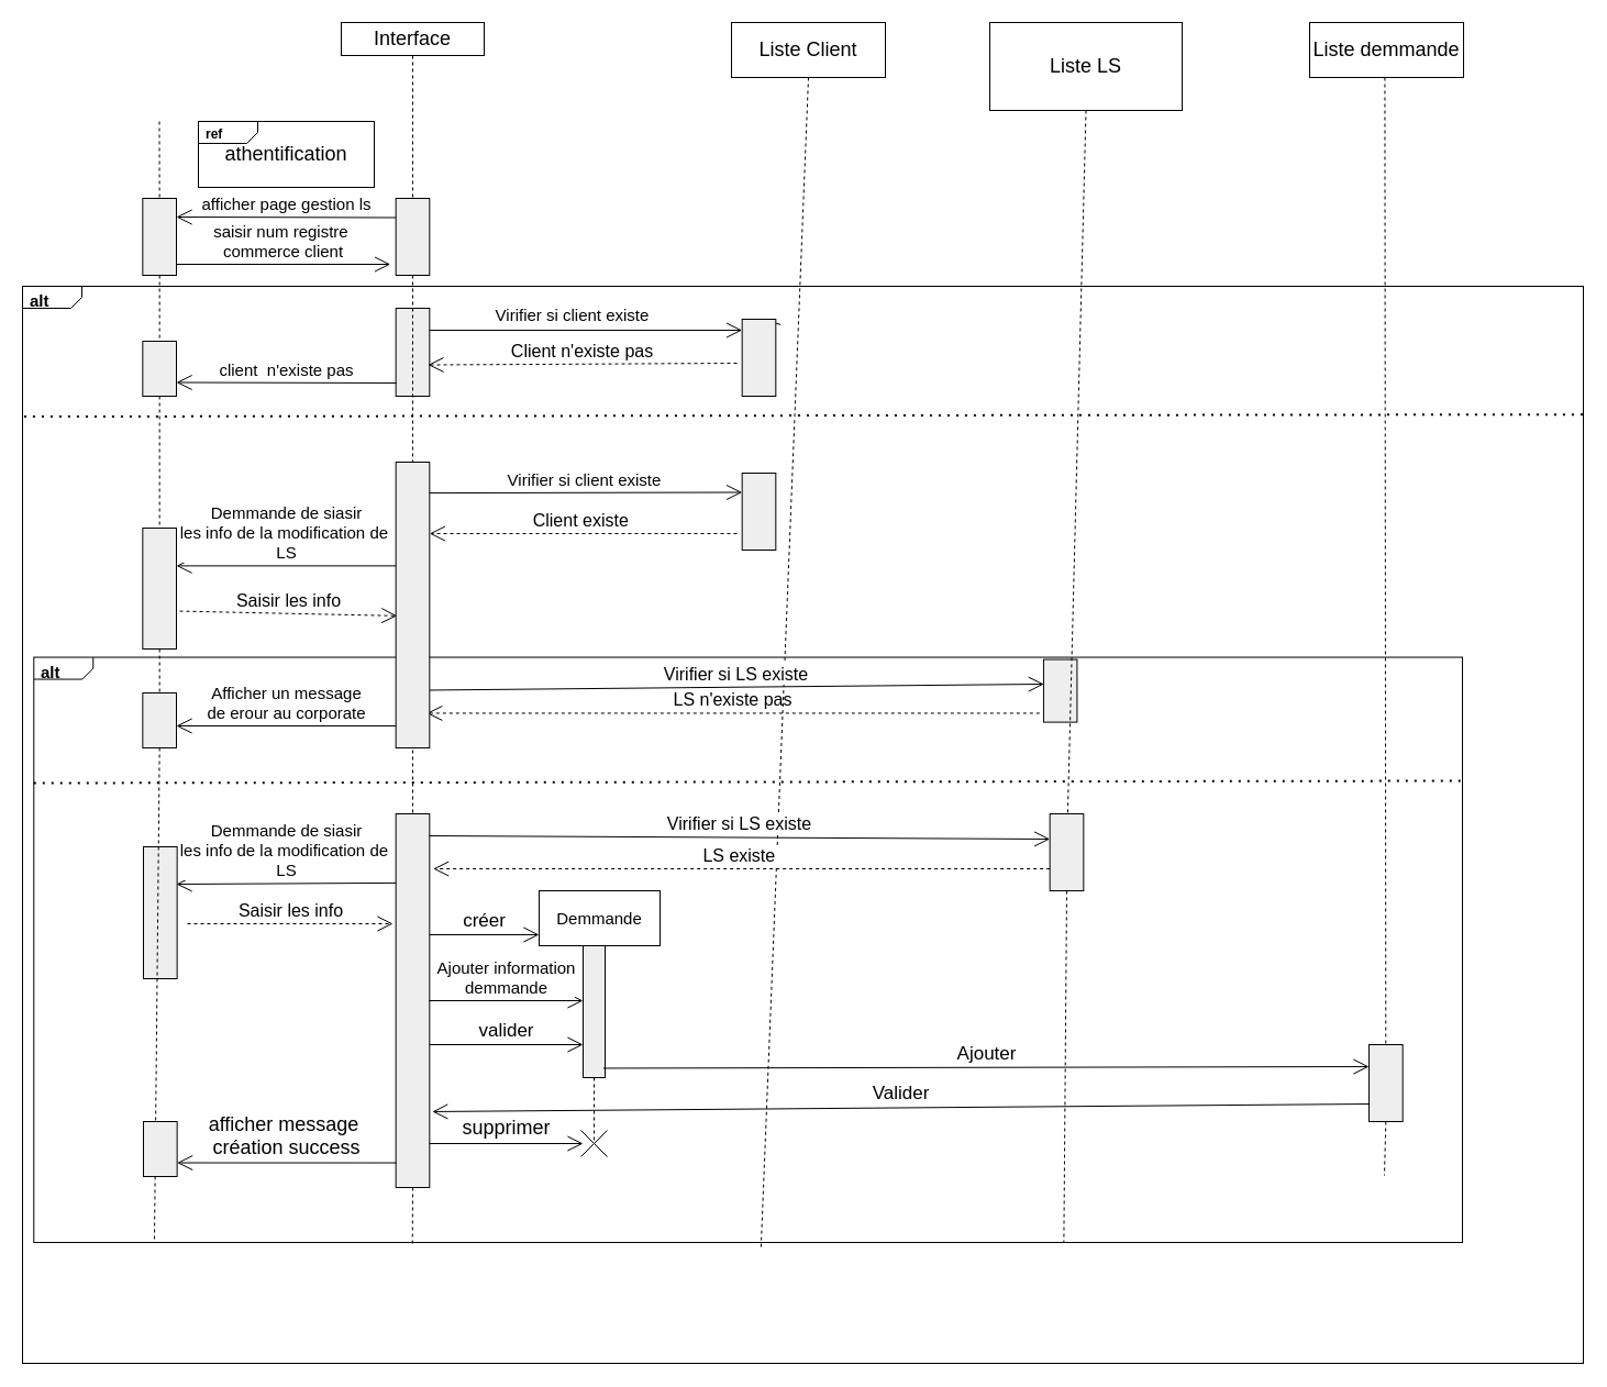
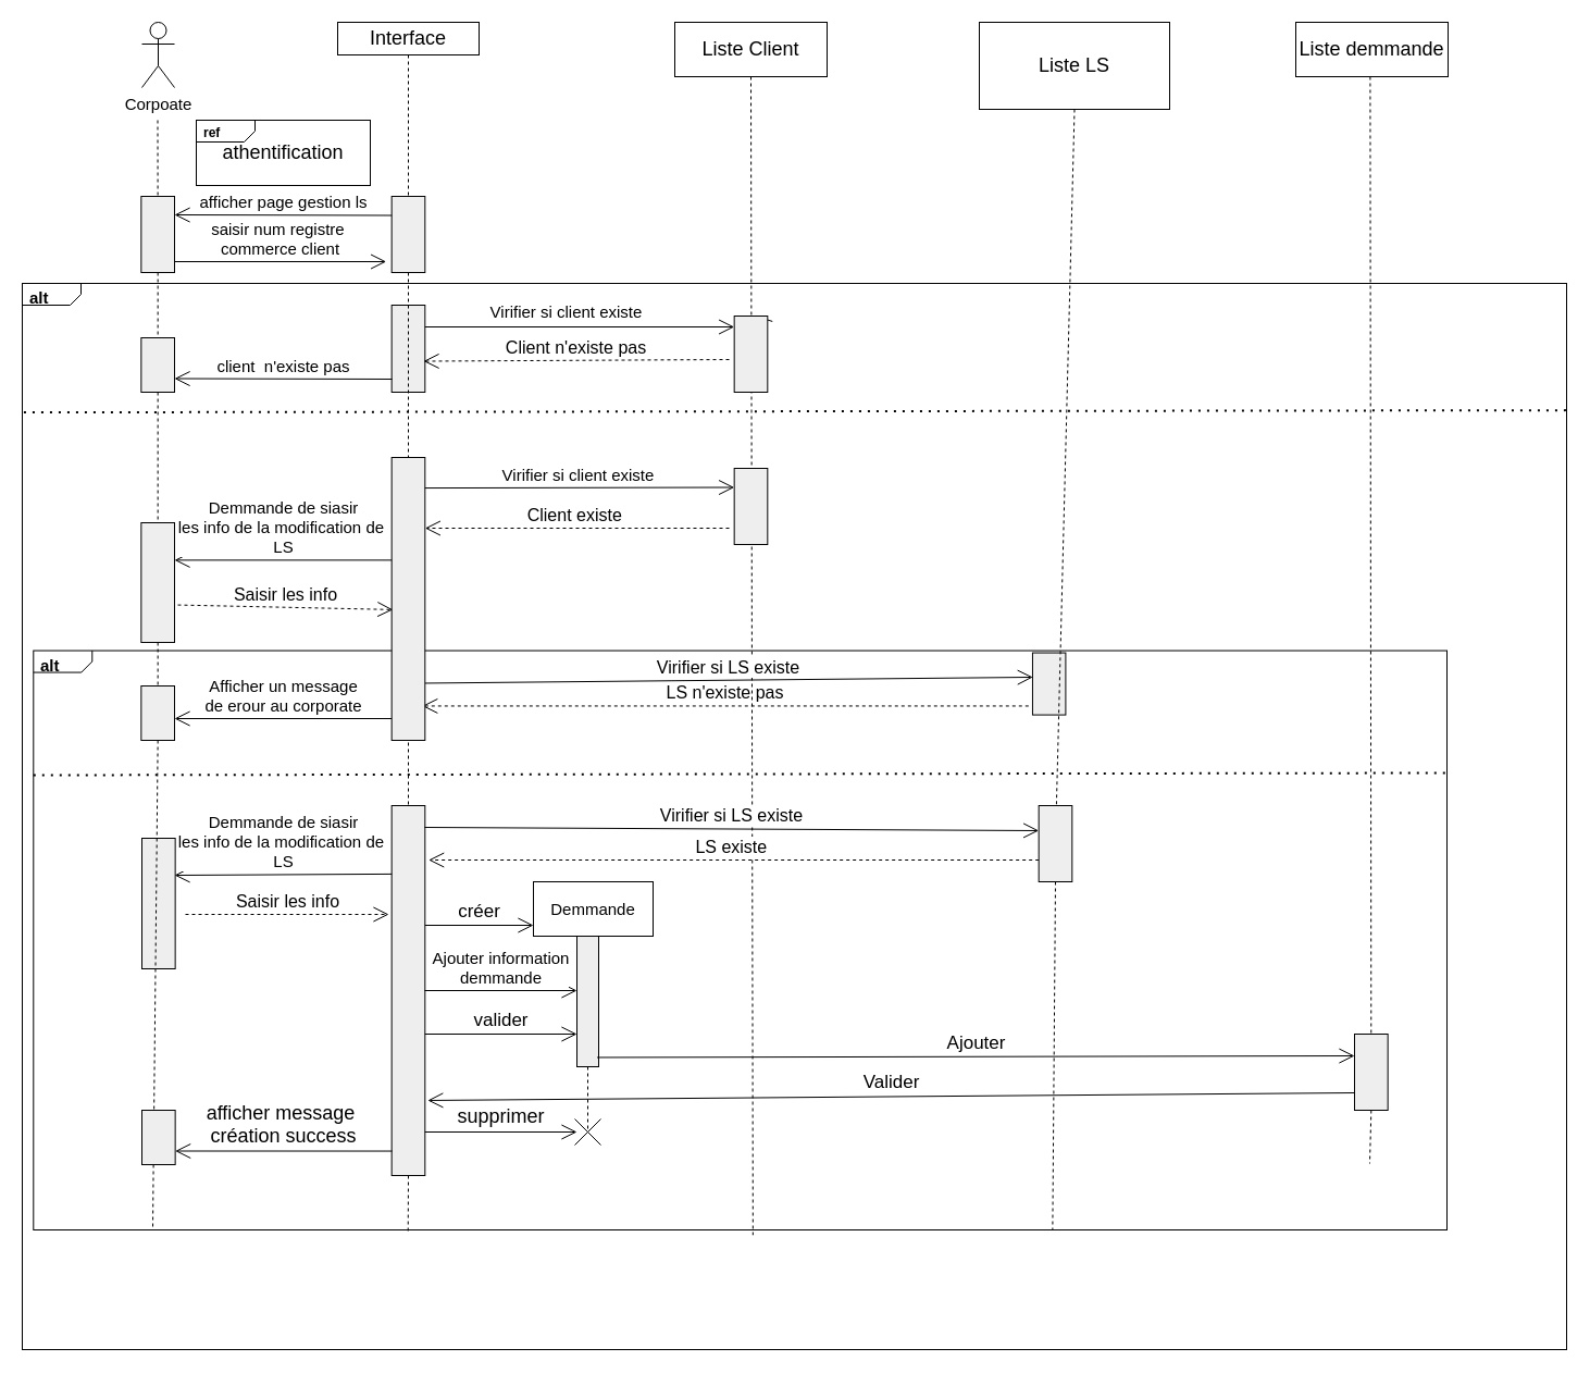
- <mxCell id="14" value="&lt;font style=&quot;font-size: 18px;&quot;&gt;Liste Client&lt;/font&gt;" style="shape=rect;html=1;whiteSpace=wrap;align=center;" vertex="1" parent="1"><mxGeometry x="665" y="20" width="140" height="50" as="geometry" /></mxCell>
+ <mxCell id="14" value="&lt;font style=&quot;font-size: 18px;&quot;&gt;Liste Client&lt;/font&gt;" style="shape=rect;html=1;whiteSpace=wrap;align=center;" vertex="1" parent="1"><mxGeometry x="620" y="20" width="140" height="50" as="geometry" /></mxCell>
+ <mxCell id="11" value="&lt;font style=&quot;font-size: 15px;&quot;&gt;Corpoate&lt;/font&gt;" style="shape=umlActor;verticalLabelPosition=bottom;verticalAlign=top;html=1;outlineConnect=0;" vertex="1" parent="1"><mxGeometry x="130" y="20" width="30" height="60" as="geometry" /></mxCell>
